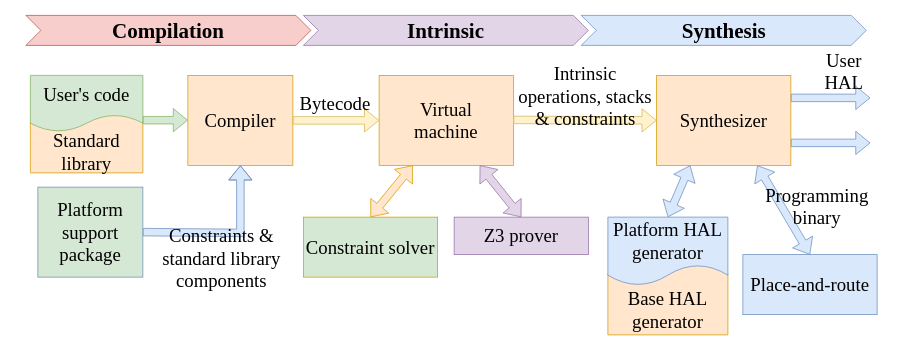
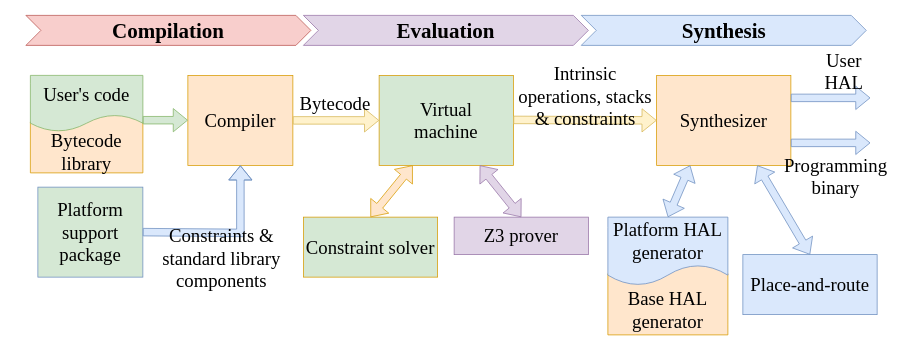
- <mxCell id="6" value="Intrinsic" style="shape=step;perimeter=stepPerimeter;whiteSpace=wrap;html=1;fixedSize=1;fontFamily=UGent Panno Text;fontSize=28;fontStyle=1;fillColor=#e1d5e7;strokeColor=#9673a6;" parent="1" vertex="1"><mxGeometry x="404" y="20" width="380" height="40" as="geometry" /></mxCell>
+ <mxCell id="6" value="Evaluation" style="shape=step;perimeter=stepPerimeter;whiteSpace=wrap;html=1;fixedSize=1;fontFamily=UGent Panno Text;fontSize=28;fontStyle=1;fillColor=#e1d5e7;strokeColor=#9673a6;" parent="1" vertex="1"><mxGeometry x="404" y="20" width="380" height="40" as="geometry" /></mxCell>
- <mxCell id="8" value="Virtual&lt;br style=&quot;font-size: 25px;&quot;&gt;machine" style="rounded=0;whiteSpace=wrap;html=1;fillColor=#ffe6cc;strokeColor=#d79b00;fontFamily=UGent Panno Text;fontSize=25;" parent="1" vertex="1"><mxGeometry x="505" y="100" width="179" height="120" as="geometry" /></mxCell>
+ <mxCell id="8" value="Virtual&lt;br style=&quot;font-size: 25px;&quot;&gt;machine" style="rounded=0;whiteSpace=wrap;html=1;fillColor=#d5e8d4;strokeColor=#d79b00;fontFamily=UGent Panno Text;fontSize=25;" parent="1" vertex="1"><mxGeometry x="505" y="100" width="179" height="120" as="geometry" /></mxCell>
- <mxCell id="2" value="Standard library" style="shape=document;whiteSpace=wrap;html=1;boundedLbl=1;fontFamily=UGent Panno Text;fontSize=25;fillColor=#ffe6cc;strokeColor=#d79b00;flipH=1;flipV=1;" parent="1" vertex="1"><mxGeometry x="40" y="150" width="150" height="80" as="geometry" /></mxCell>
+ <mxCell id="2" value="Bytecode library" style="shape=document;whiteSpace=wrap;html=1;boundedLbl=1;fontFamily=UGent Panno Text;fontSize=25;fillColor=#ffe6cc;strokeColor=#d79b00;flipH=1;flipV=1;" parent="1" vertex="1"><mxGeometry x="40" y="150" width="150" height="80" as="geometry" /></mxCell>
- <mxCell id="28" value="Programming&lt;br style=&quot;font-size: 25px;&quot;&gt;binary" style="text;html=1;strokeColor=none;fillColor=none;align=center;verticalAlign=middle;whiteSpace=wrap;rounded=0;fontSize=25;fontFamily=UGent Panno Text;fontColor=default;" vertex="1" parent="1"><mxGeometry x="1029" y="250" width="120" height="50" as="geometry" /></mxCell>
+ <mxCell id="28" value="Programming&lt;br style=&quot;font-size: 25px;&quot;&gt;binary" style="text;html=1;strokeColor=none;fillColor=none;align=center;verticalAlign=middle;whiteSpace=wrap;rounded=0;fontSize=25;fontFamily=UGent Panno Text;fontColor=default;" vertex="1" parent="1"><mxGeometry x="1054" y="210" width="120" height="50" as="geometry" /></mxCell>
